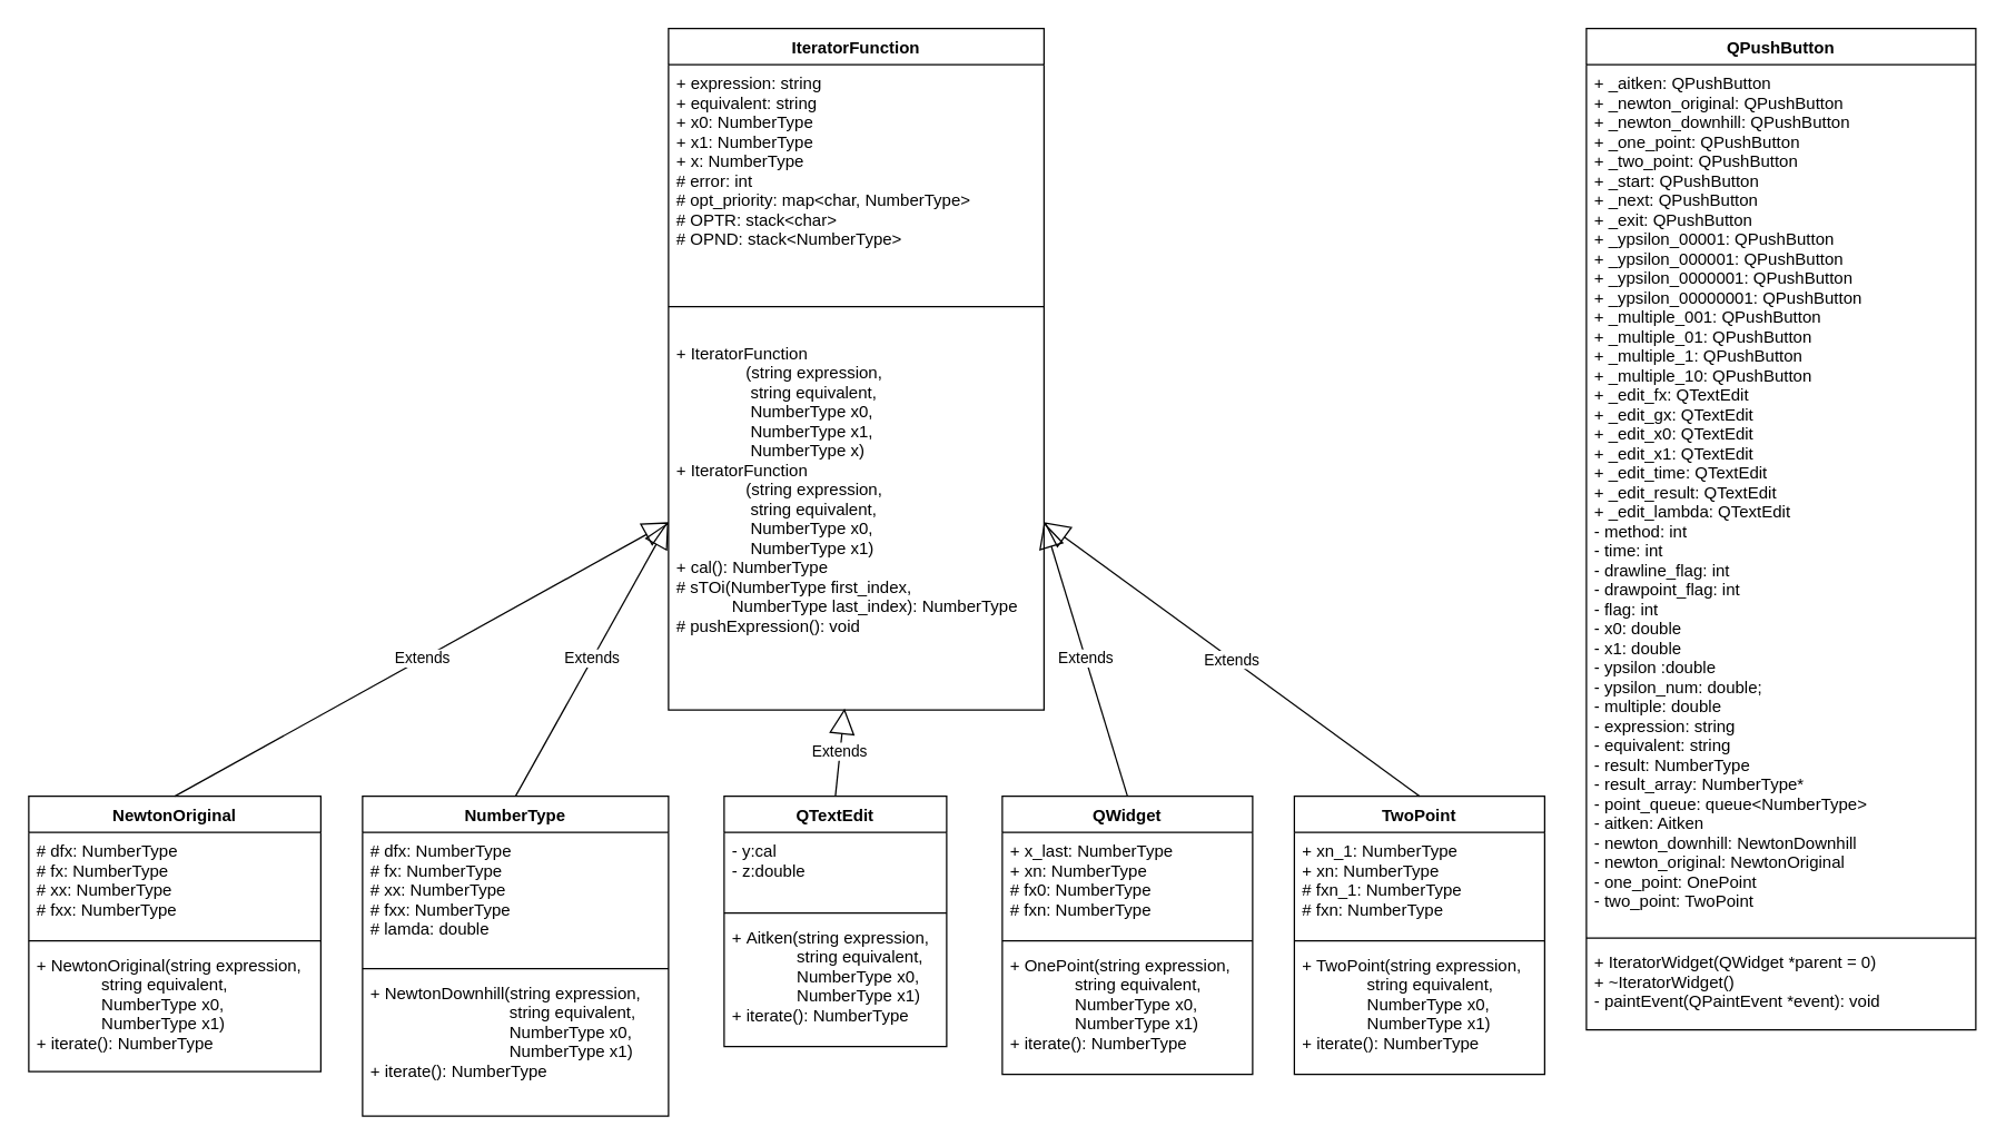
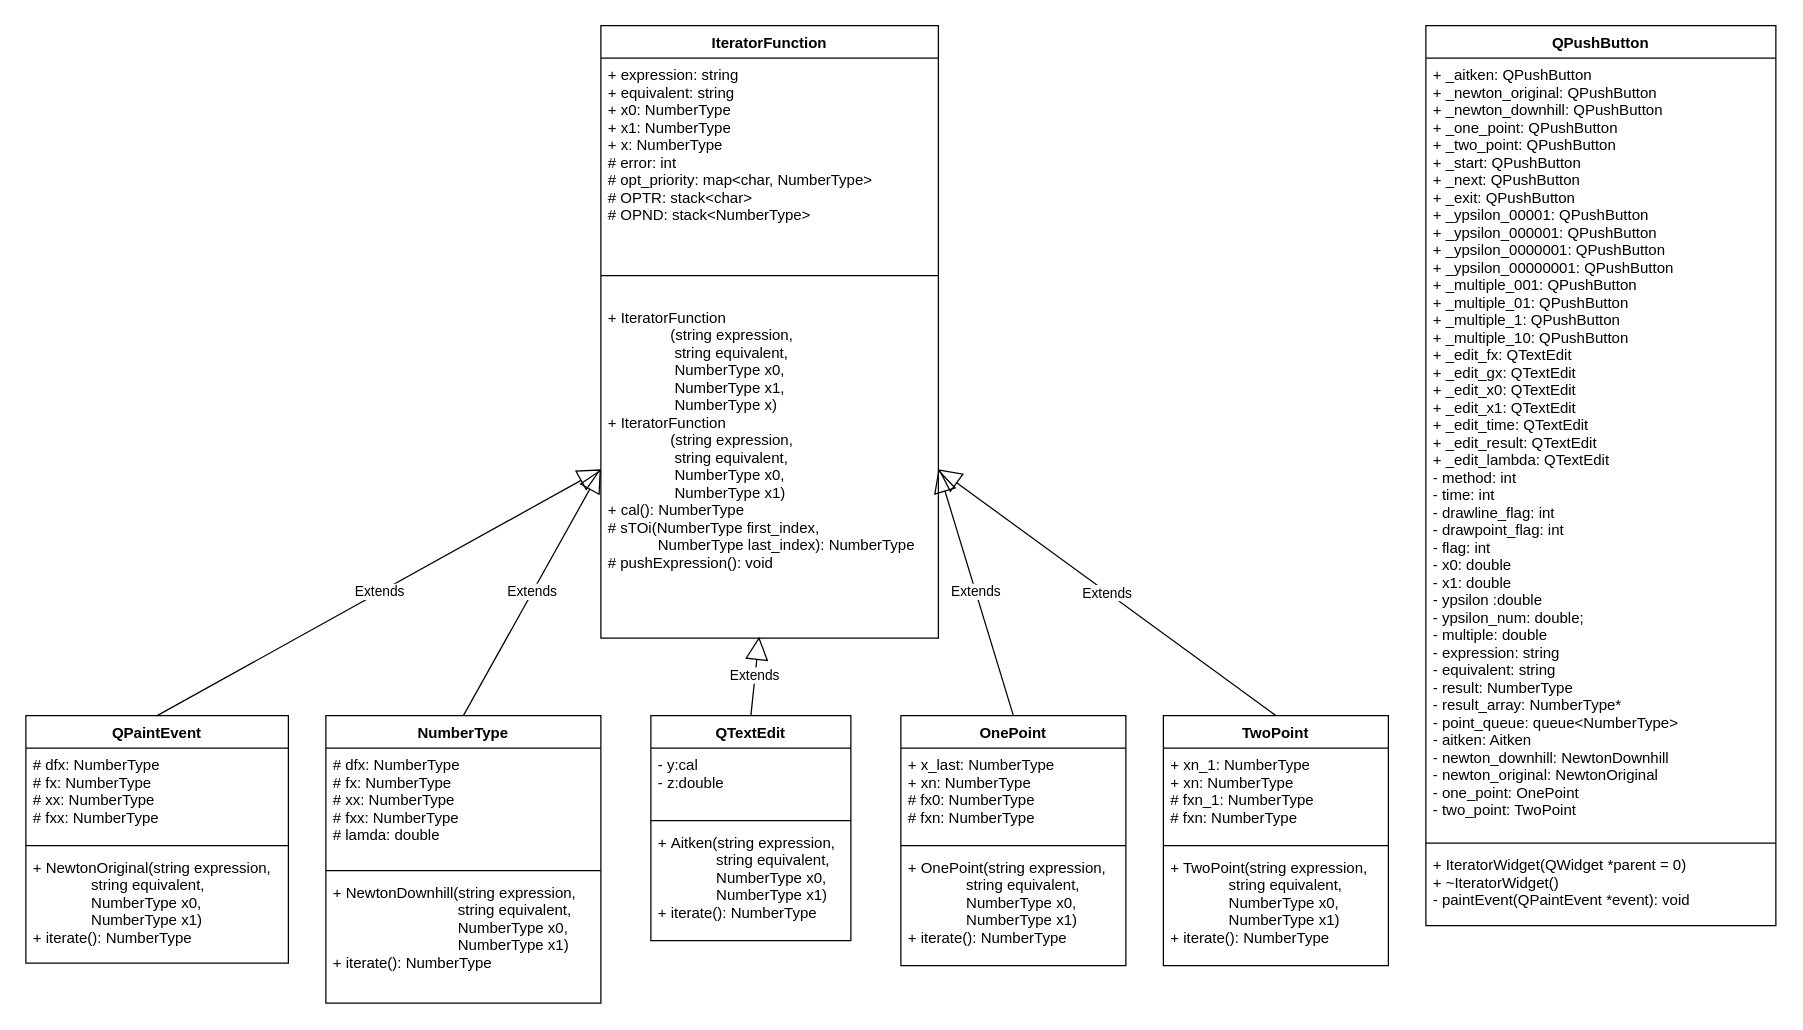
- <mxCell id="11" value="NewtonOriginal" style="swimlane;fontStyle=1;align=center;verticalAlign=top;childLayout=stackLayout;horizontal=1;startSize=26;horizontalStack=0;resizeParent=1;resizeParentMax=0;resizeLast=0;collapsible=1;marginBottom=0;" parent="1" vertex="1"><mxGeometry x="20" y="572" width="210" height="198" as="geometry" /></mxCell>
+ <mxCell id="11" value="QPaintEvent" style="swimlane;fontStyle=1;align=center;verticalAlign=top;childLayout=stackLayout;horizontal=1;startSize=26;horizontalStack=0;resizeParent=1;resizeParentMax=0;resizeLast=0;collapsible=1;marginBottom=0;" parent="1" vertex="1"><mxGeometry x="20" y="572" width="210" height="198" as="geometry" /></mxCell>
- <mxCell id="23" value="QWidget" style="swimlane;fontStyle=1;align=center;verticalAlign=top;childLayout=stackLayout;horizontal=1;startSize=26;horizontalStack=0;resizeParent=1;resizeParentMax=0;resizeLast=0;collapsible=1;marginBottom=0;" parent="1" vertex="1"><mxGeometry x="720" y="572" width="180" height="200" as="geometry" /></mxCell>
+ <mxCell id="23" value="OnePoint" style="swimlane;fontStyle=1;align=center;verticalAlign=top;childLayout=stackLayout;horizontal=1;startSize=26;horizontalStack=0;resizeParent=1;resizeParentMax=0;resizeLast=0;collapsible=1;marginBottom=0;" parent="1" vertex="1"><mxGeometry x="720" y="572" width="180" height="200" as="geometry" /></mxCell>
